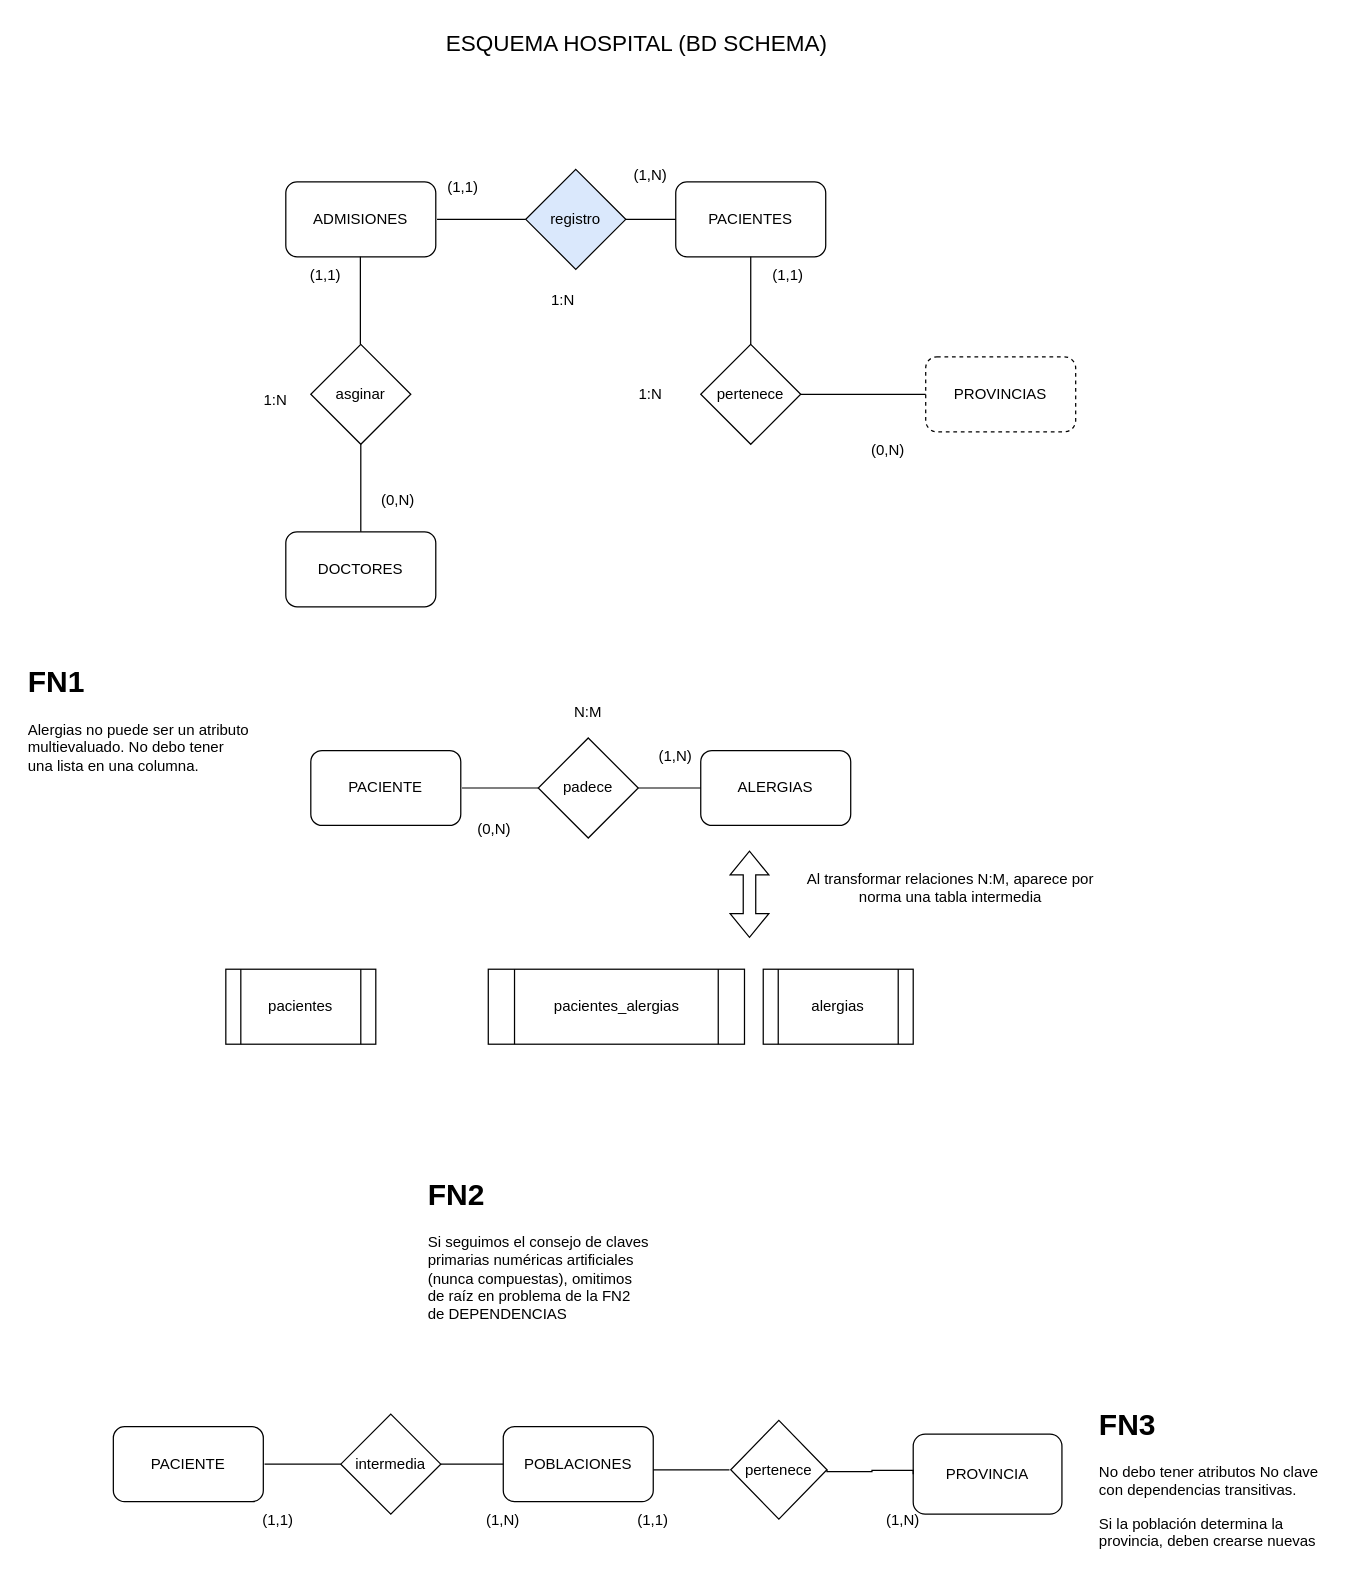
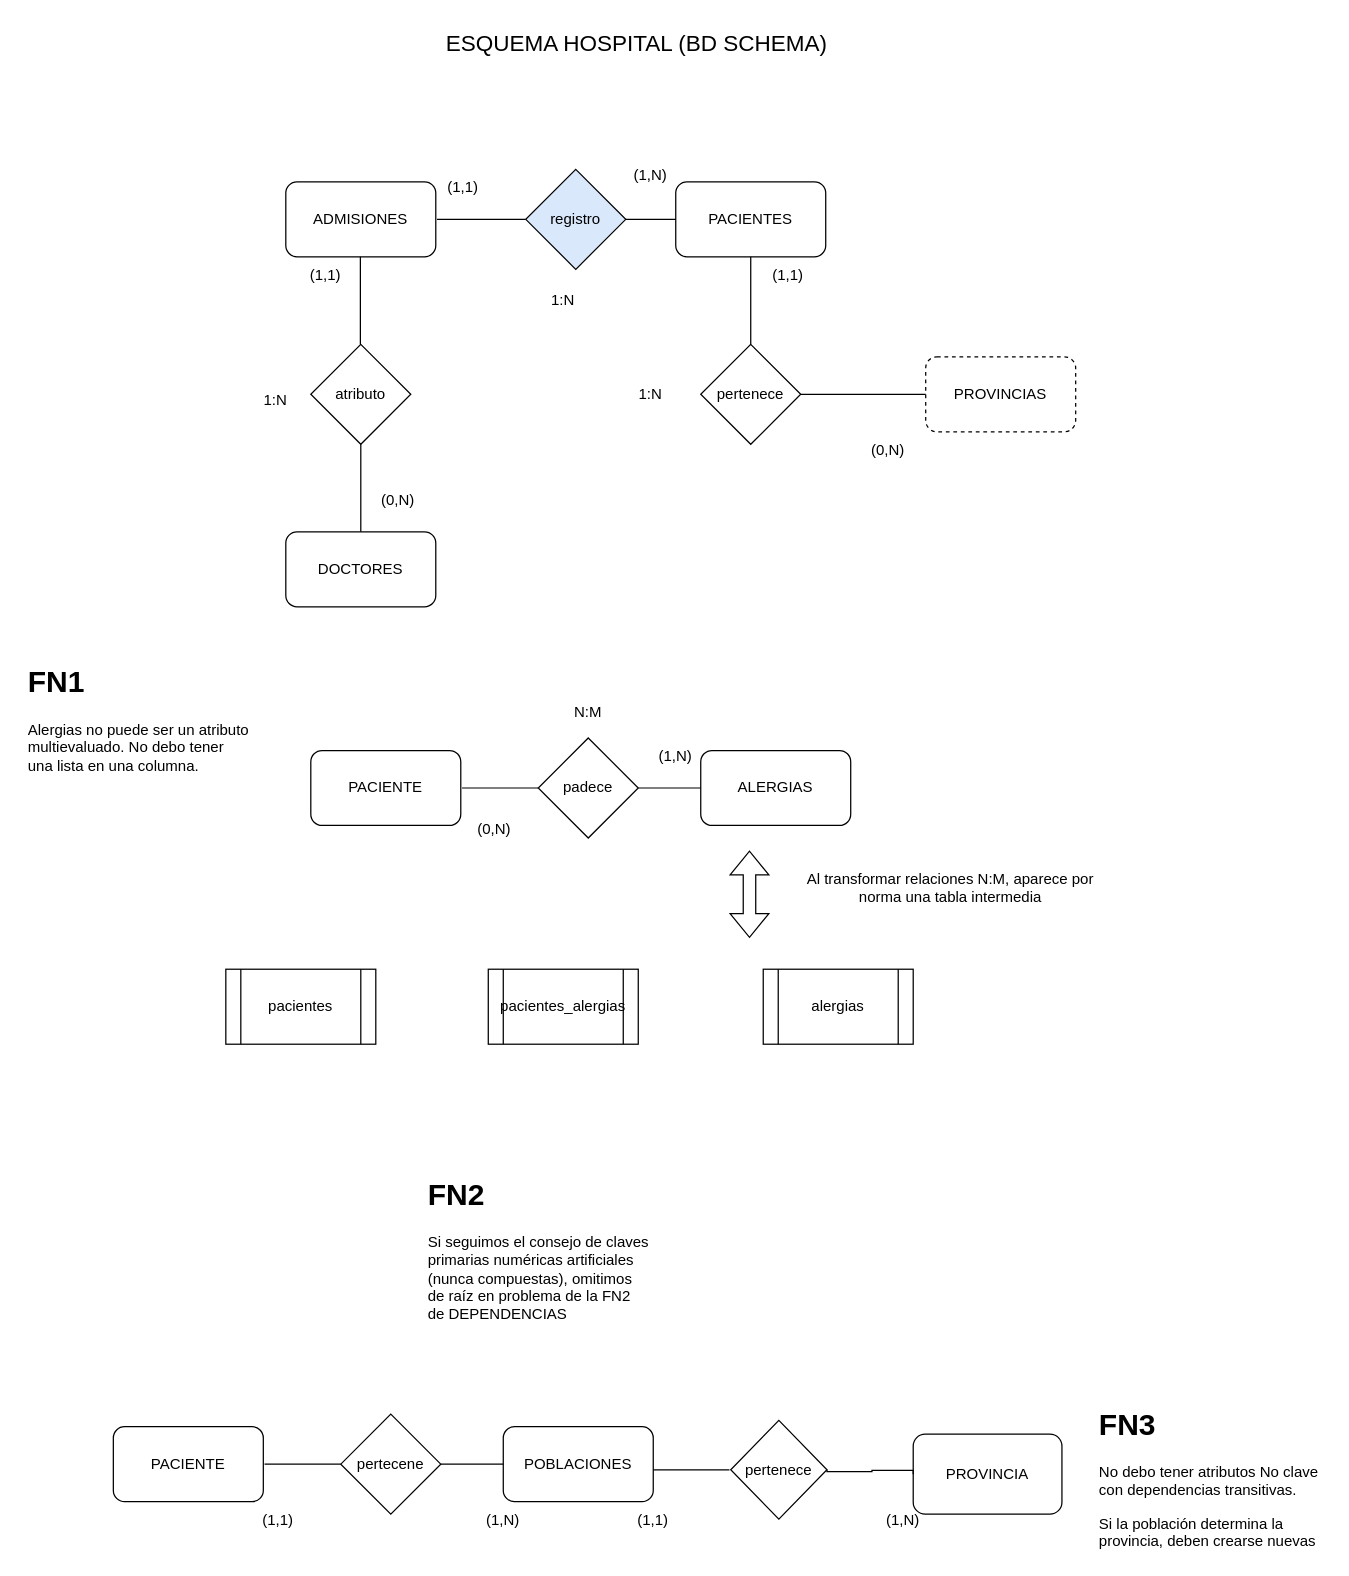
- <mxCell id="19" value="asginar" style="rhombus;whiteSpace=wrap;html=1;" parent="1" vertex="1"><mxGeometry x="248" y="275" width="80" height="80" as="geometry" /></mxCell>
+ <mxCell id="19" value="atributo" style="rhombus;whiteSpace=wrap;html=1;" parent="1" vertex="1"><mxGeometry x="248" y="275" width="80" height="80" as="geometry" /></mxCell>
- <mxCell id="34" value="pacientes_alergias" style="shape=process;whiteSpace=wrap;html=1;backgroundOutline=1;" vertex="1" parent="1"><mxGeometry x="390" y="775" width="205" height="60" as="geometry" /></mxCell>
+ <mxCell id="34" value="pacientes_alergias" style="shape=process;whiteSpace=wrap;html=1;backgroundOutline=1;" vertex="1" parent="1"><mxGeometry x="390" y="775" width="120" height="60" as="geometry" /></mxCell>
- <mxCell id="39" value="intermedia" style="rhombus;whiteSpace=wrap;html=1;" vertex="1" parent="1"><mxGeometry x="272" y="1131" width="80" height="80" as="geometry" /></mxCell>
+ <mxCell id="39" value="pertecene" style="rhombus;whiteSpace=wrap;html=1;" vertex="1" parent="1"><mxGeometry x="272" y="1131" width="80" height="80" as="geometry" /></mxCell>
